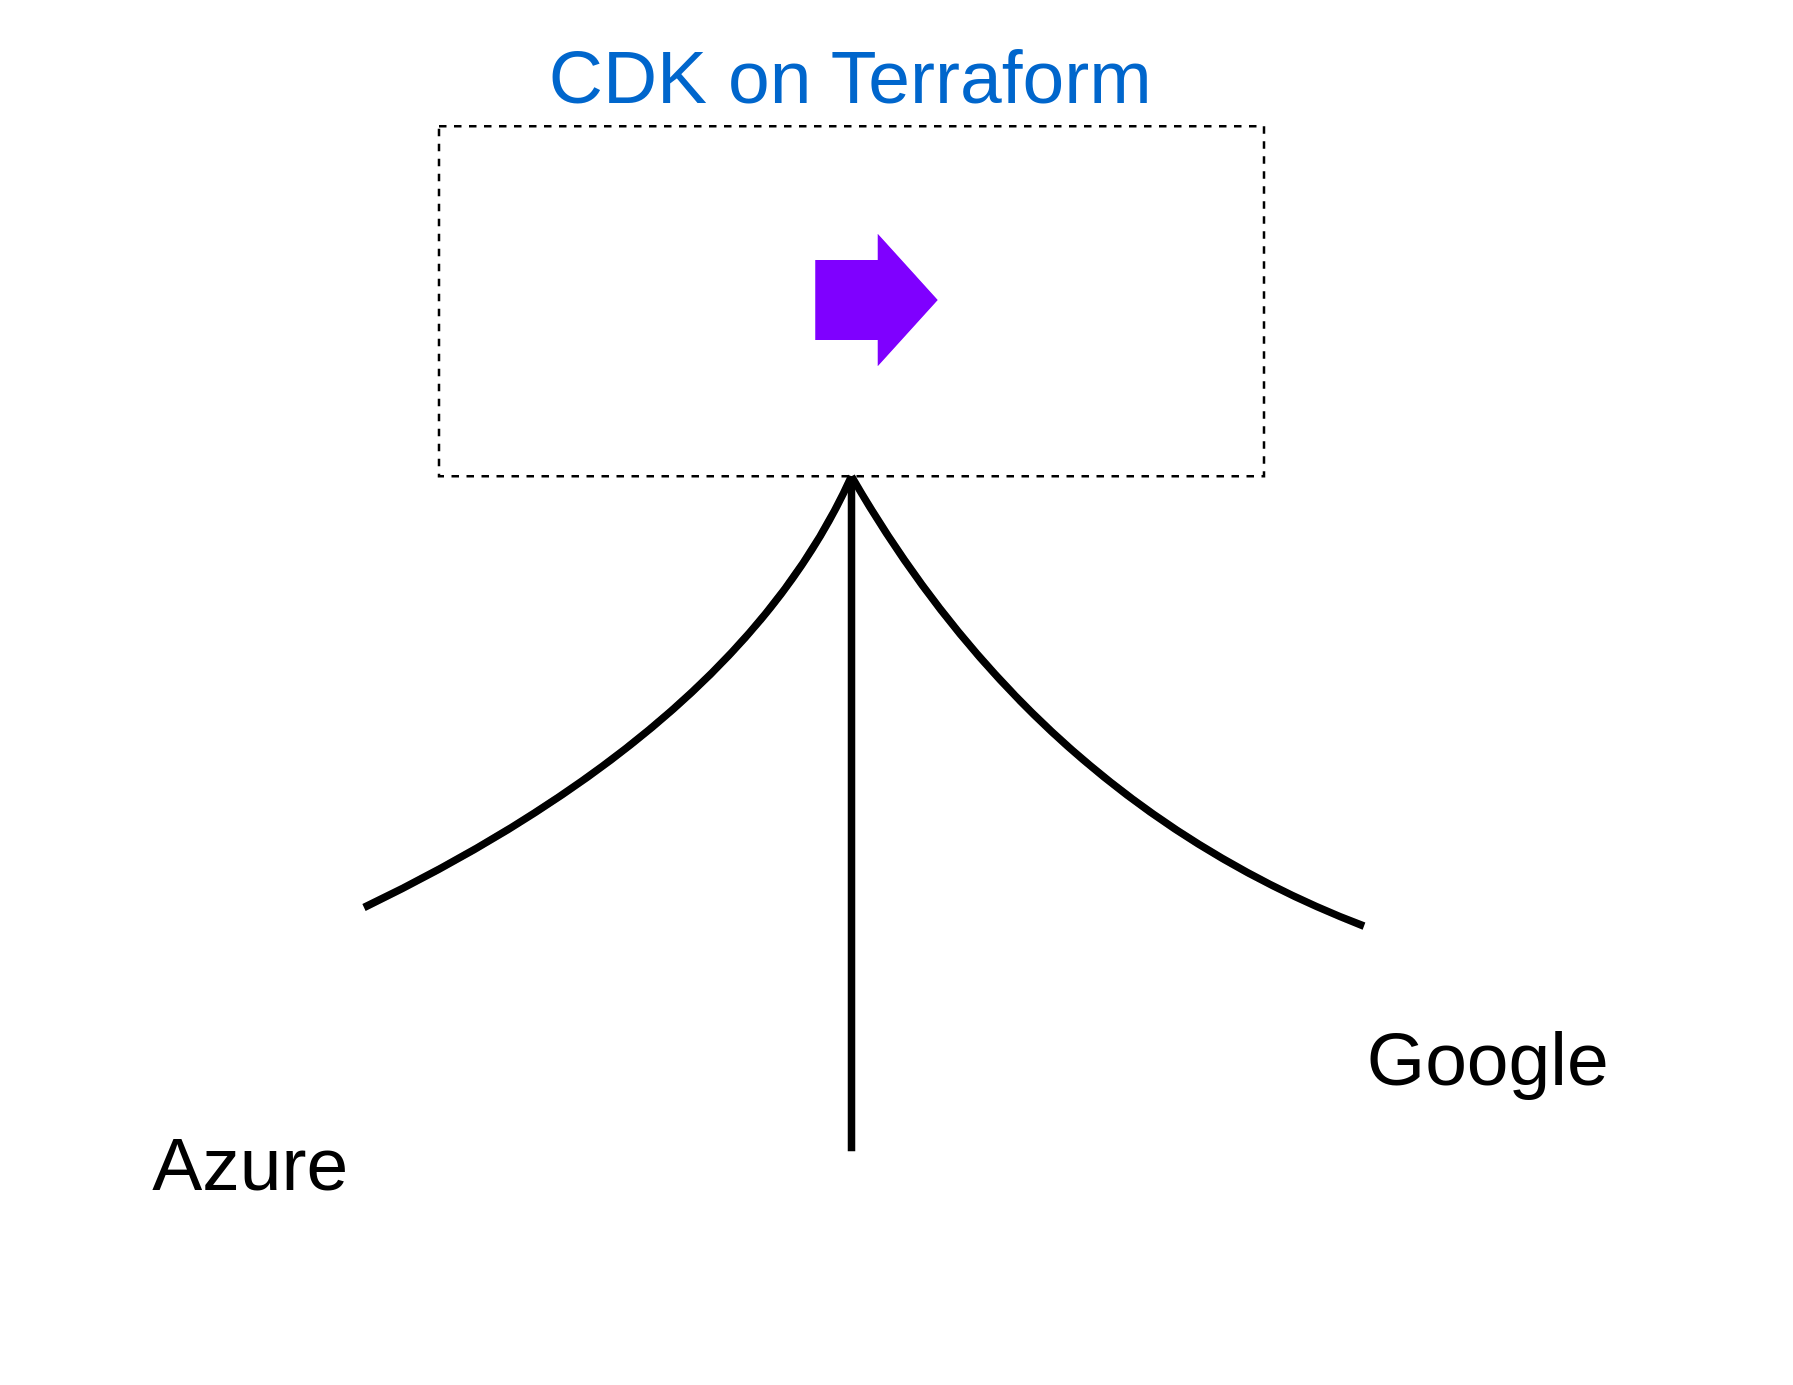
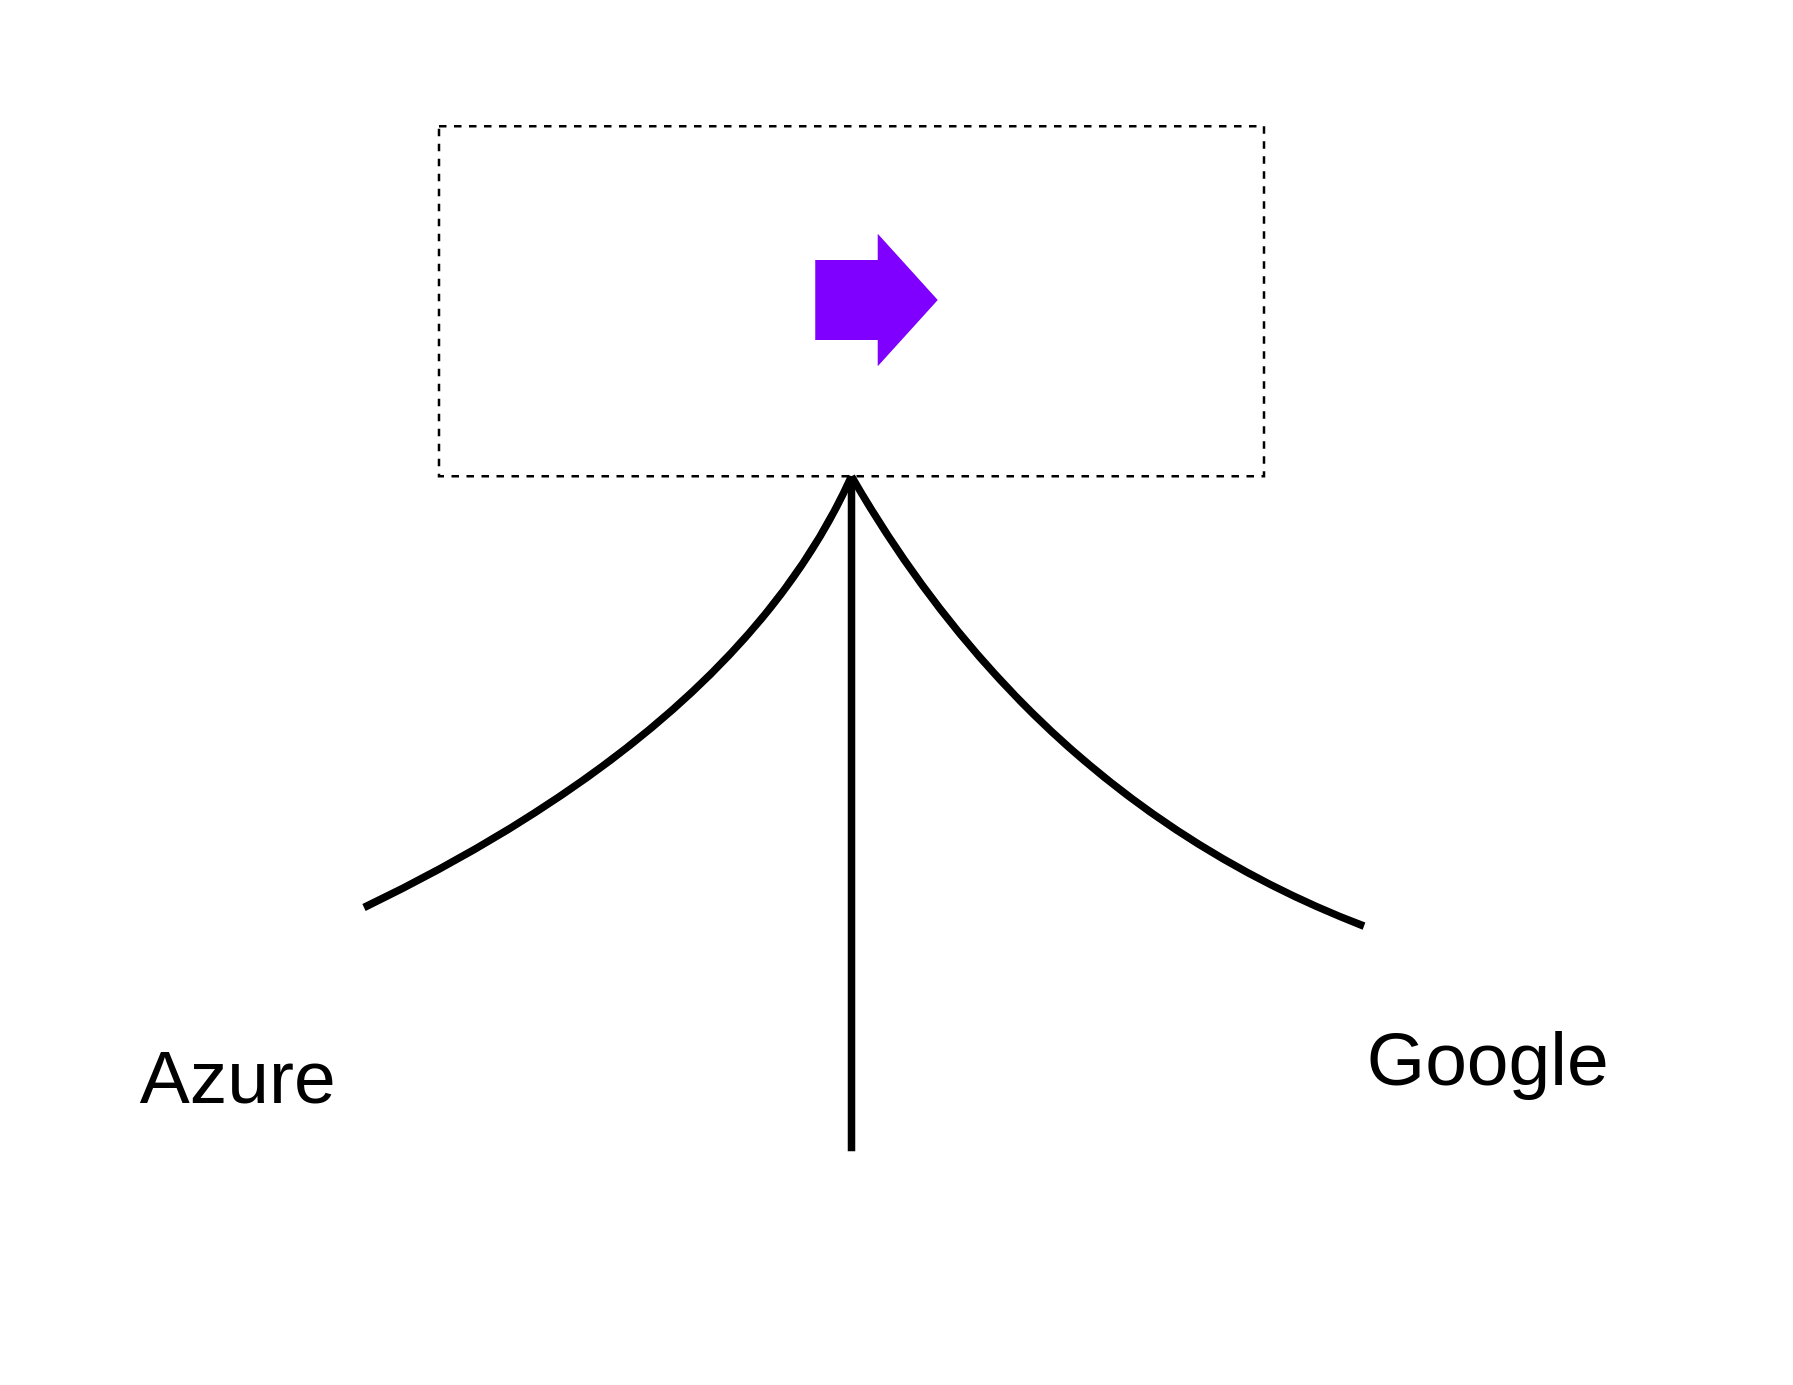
- <mxCell id="6" value="CDK on Terraform" style="text;html=1;strokeColor=none;fillColor=none;align=center;verticalAlign=middle;whiteSpace=wrap;rounded=0;dashed=1;fontColor=#0066CC;strokeWidth=20;fontSize=30;" vertex="1" parent="1"><mxGeometry x="195" y="20" width="290" height="20" as="geometry" /></mxCell>
- <mxCell id="13" value="&lt;font color=&quot;#000000&quot;&gt;Azure&lt;/font&gt;" style="text;html=1;strokeColor=none;fillColor=none;align=center;verticalAlign=middle;whiteSpace=wrap;rounded=0;dashed=1;fontColor=#0066CC;strokeWidth=20;fontSize=30;" vertex="1" parent="1"><mxGeometry x="25" y="455" width="150" height="20" as="geometry" /></mxCell>
+ <mxCell id="13" value="&lt;font color=&quot;#000000&quot;&gt;Azure&lt;/font&gt;" style="text;html=1;strokeColor=none;fillColor=none;align=center;verticalAlign=middle;whiteSpace=wrap;rounded=0;dashed=1;fontColor=#0066CC;strokeWidth=20;fontSize=30;" vertex="1" parent="1"><mxGeometry x="20" y="420" width="150" height="20" as="geometry" /></mxCell>
